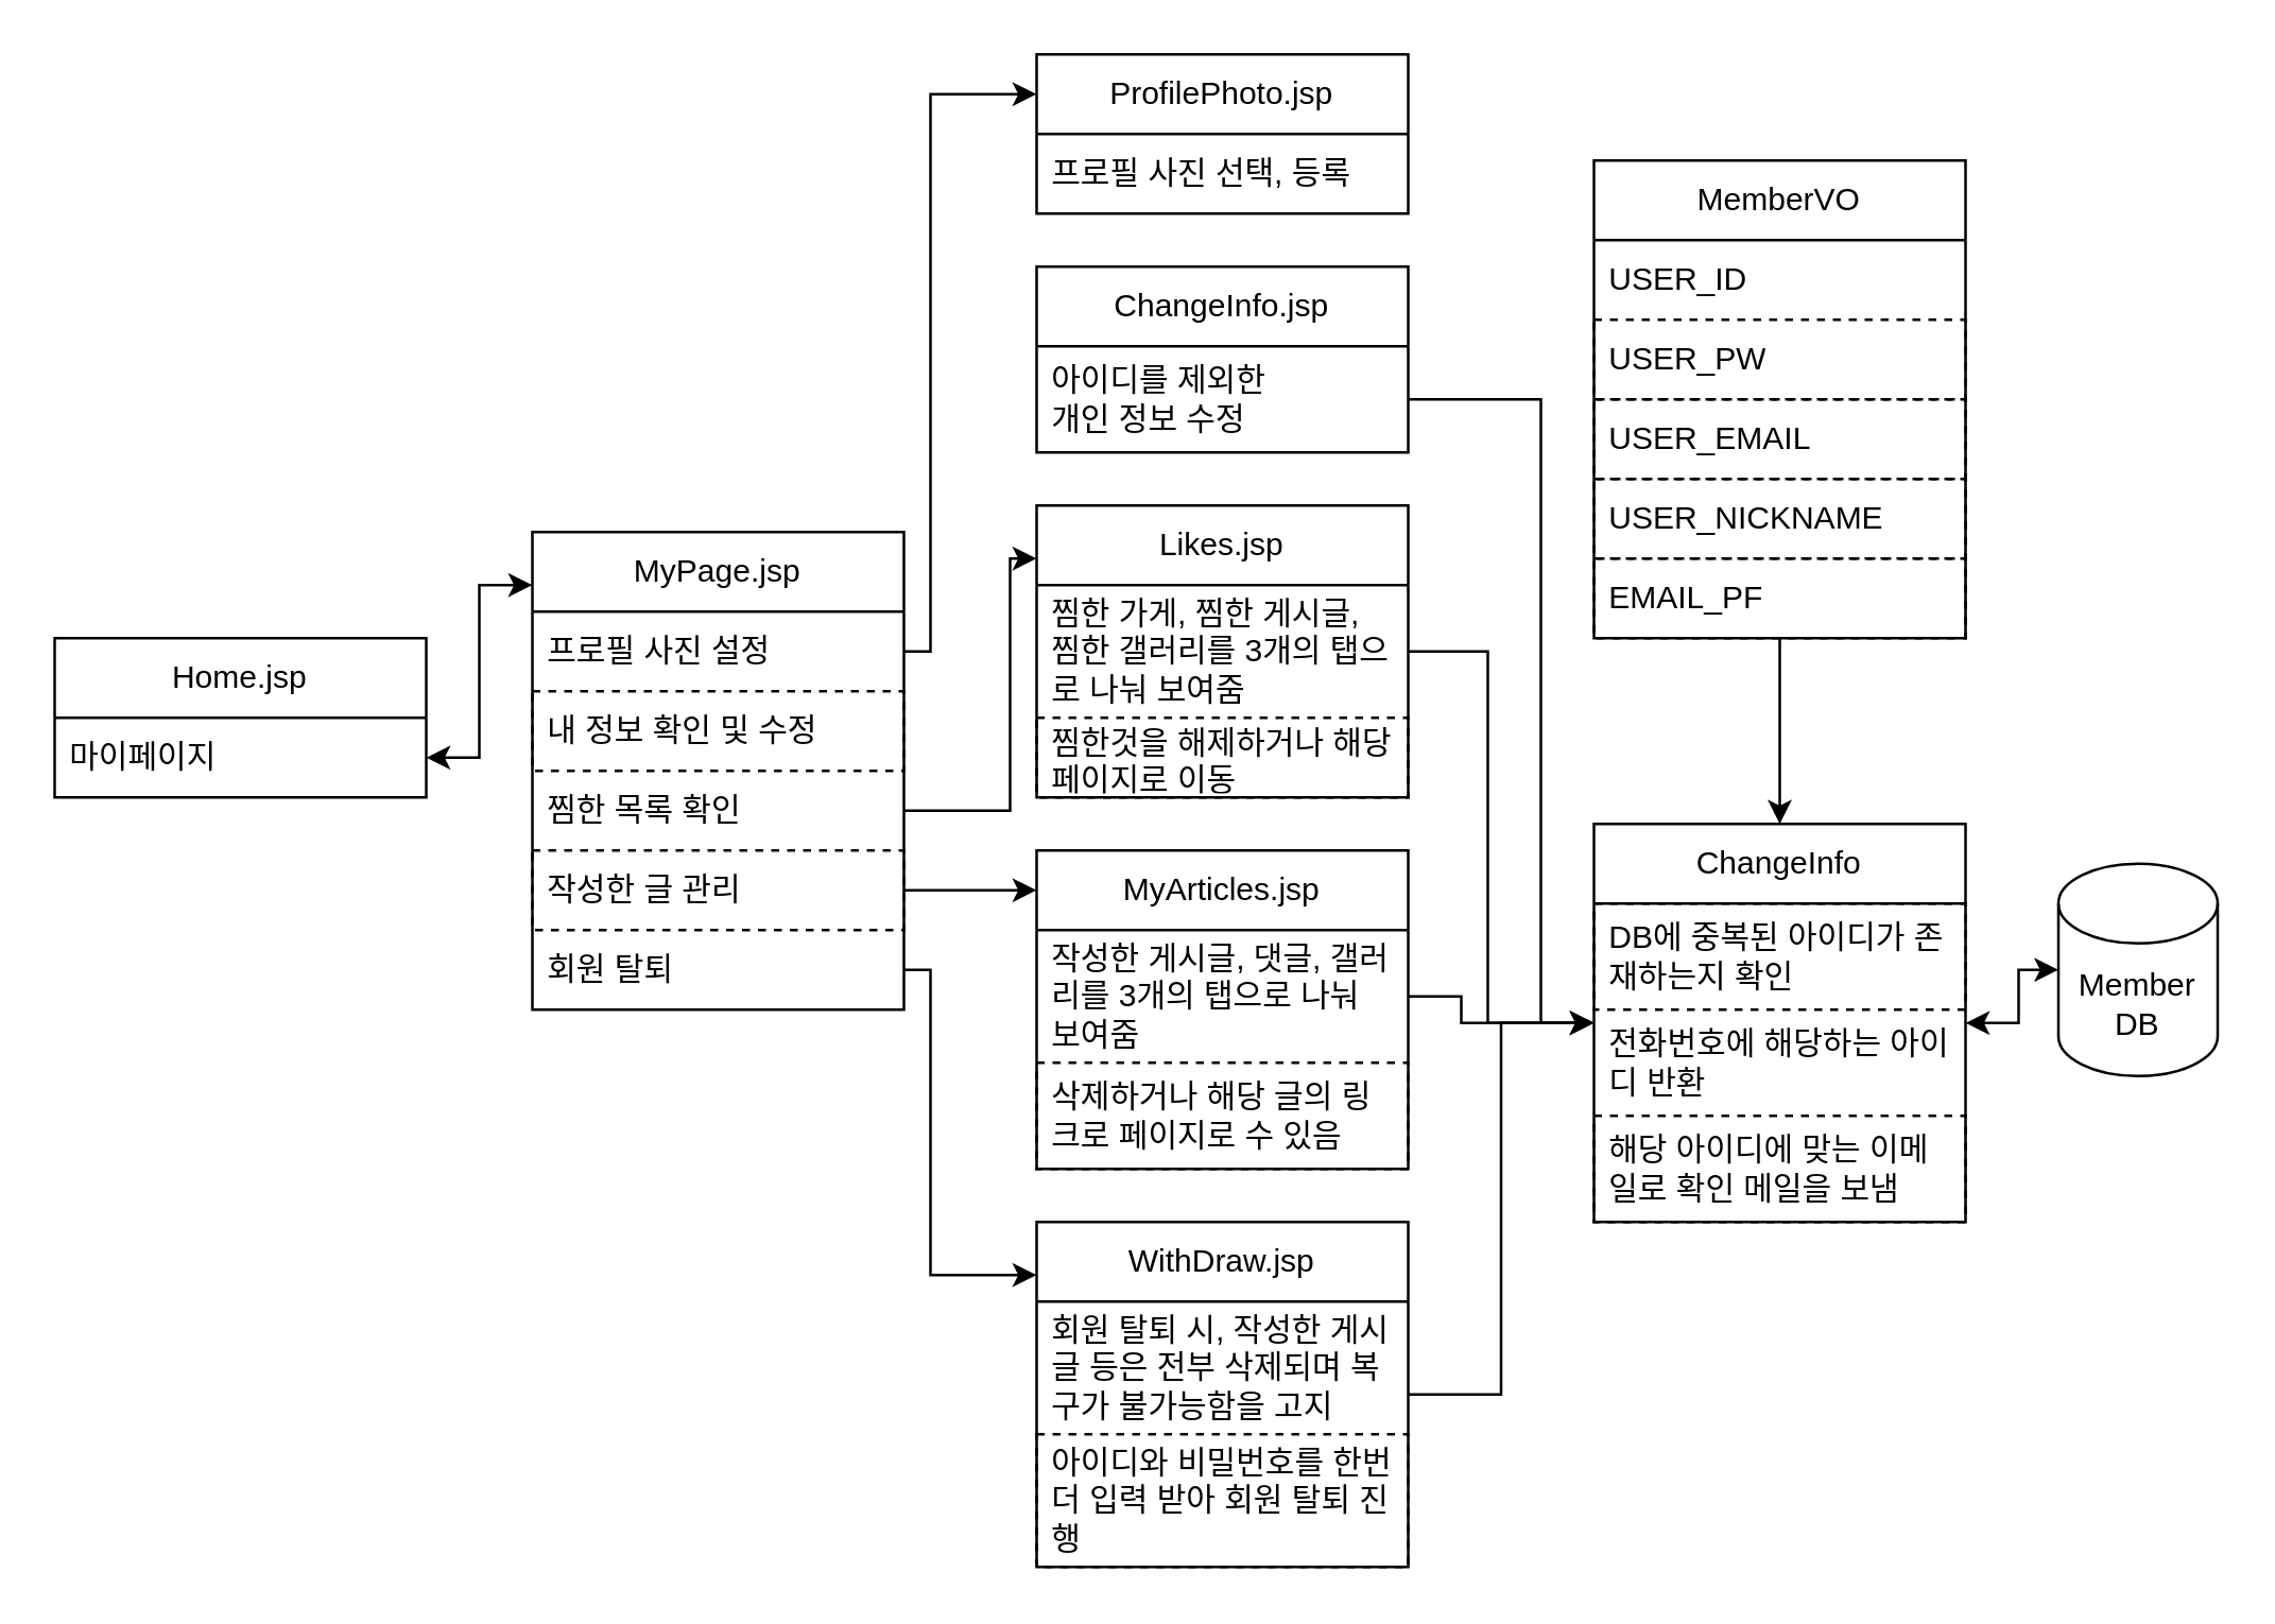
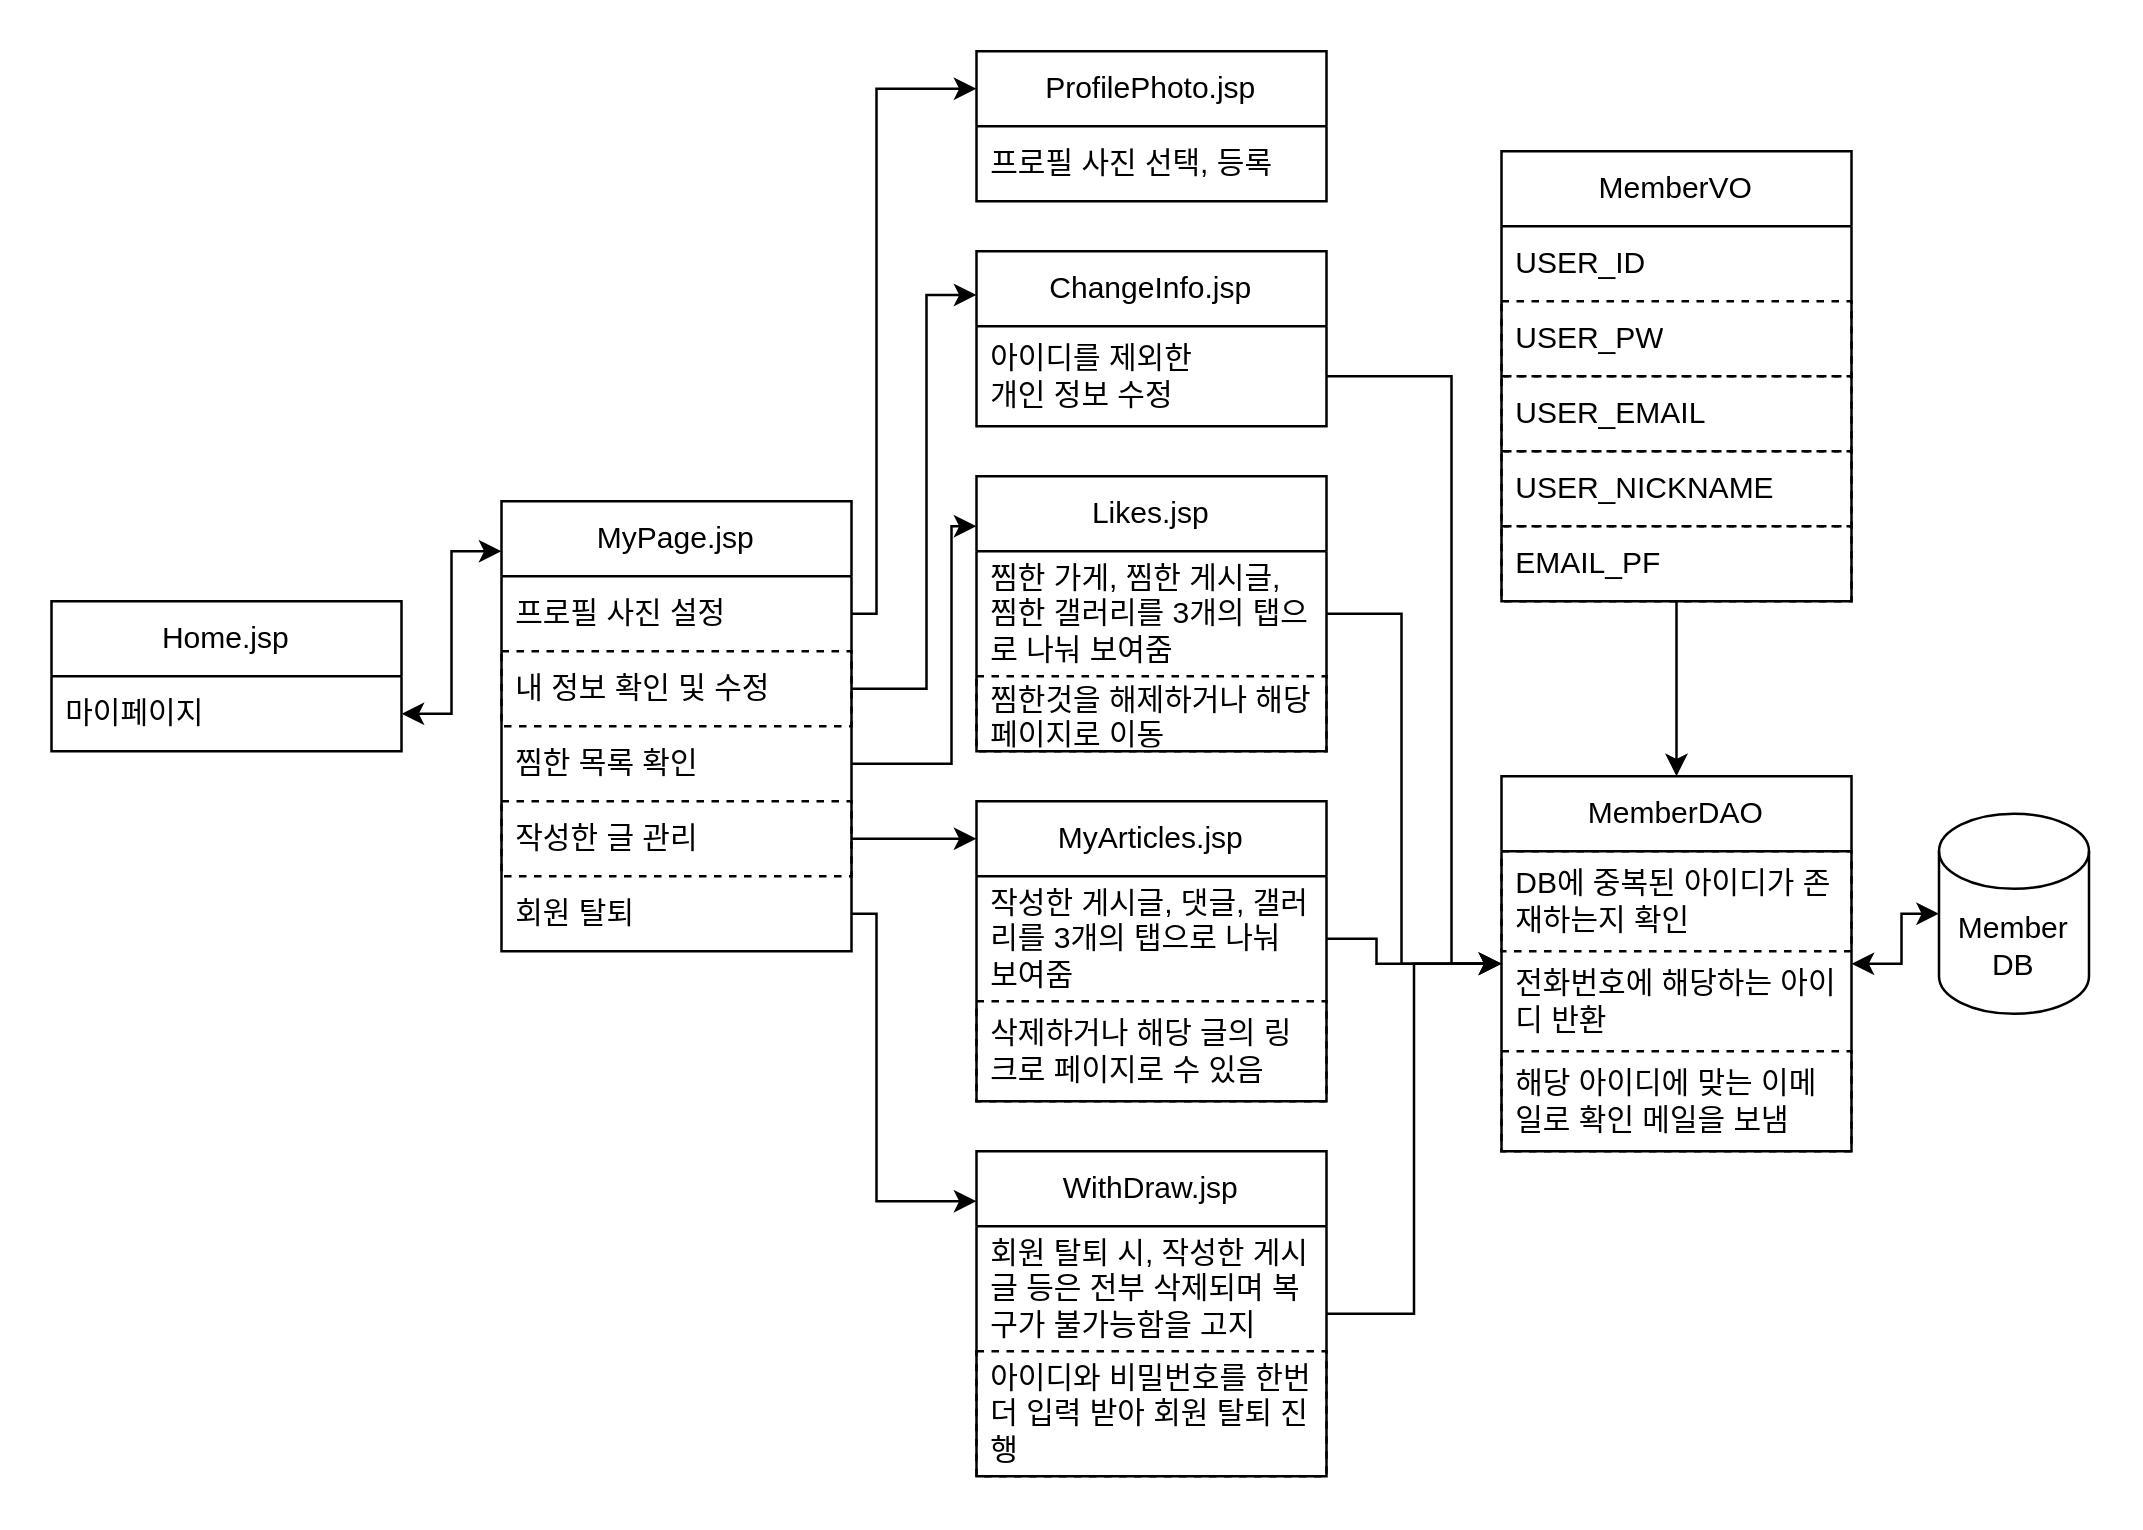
+ <mxCell id="32" style="edgeStyle=orthogonalEdgeStyle;rounded=0;orthogonalLoop=1;jettySize=auto;html=1;entryX=0;entryY=0.25;entryDx=0;entryDy=0;" parent="1" source="6" target="19" edge="1"><mxGeometry relative="1" as="geometry"><Array as="points"><mxPoint x="370" y="275" /><mxPoint x="370" y="118" /></Array></mxGeometry></mxCell>
- <mxCell id="10" value="ChangeInfo" style="swimlane;fontStyle=0;childLayout=stackLayout;horizontal=1;startSize=30;horizontalStack=0;resizeParent=1;resizeParentMax=0;resizeLast=0;collapsible=1;marginBottom=0;whiteSpace=wrap;html=1;" parent="1" vertex="1"><mxGeometry x="600" y="310" width="140" height="150" as="geometry" /></mxCell>
+ <mxCell id="10" value="MemberDAO" style="swimlane;fontStyle=0;childLayout=stackLayout;horizontal=1;startSize=30;horizontalStack=0;resizeParent=1;resizeParentMax=0;resizeLast=0;collapsible=1;marginBottom=0;whiteSpace=wrap;html=1;" parent="1" vertex="1"><mxGeometry x="600" y="310" width="140" height="150" as="geometry" /></mxCell>
